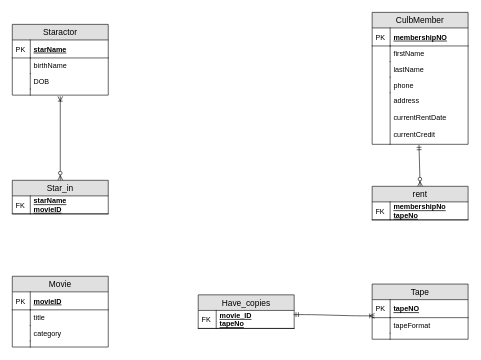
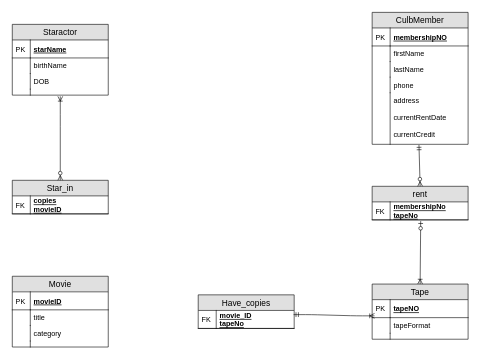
- <mxCell id="12" value="starName&#10;movieID" style="shape=partialRectangle;top=0;left=0;right=0;bottom=1;align=left;verticalAlign=middle;fillColor=none;spacingLeft=34;spacingRight=4;overflow=hidden;rotatable=0;points=[[0,0.5],[1,0.5]];portConstraint=eastwest;dropTarget=0;fontStyle=5;fontSize=12;" vertex="1" parent="11"><mxGeometry y="26" width="160" height="30" as="geometry" /></mxCell>
+ <mxCell id="12" value="copies&#10;movieID" style="shape=partialRectangle;top=0;left=0;right=0;bottom=1;align=left;verticalAlign=middle;fillColor=none;spacingLeft=34;spacingRight=4;overflow=hidden;rotatable=0;points=[[0,0.5],[1,0.5]];portConstraint=eastwest;dropTarget=0;fontStyle=5;fontSize=12;" vertex="1" parent="11"><mxGeometry y="26" width="160" height="30" as="geometry" /></mxCell>
+ <mxCell id="50" value="" style="fontSize=12;html=1;endArrow=ERoneToMany;startArrow=ERzeroToOne;entryX=0.5;entryY=0;entryDx=0;entryDy=0;exitX=0.506;exitY=1.067;exitDx=0;exitDy=0;exitPerimeter=0;" edge="1" parent="1" source="45" target="26"><mxGeometry width="100" height="100" relative="1" as="geometry"><mxPoint x="20" y="700" as="sourcePoint" /><mxPoint x="120" y="600" as="targetPoint" /></mxGeometry></mxCell>
